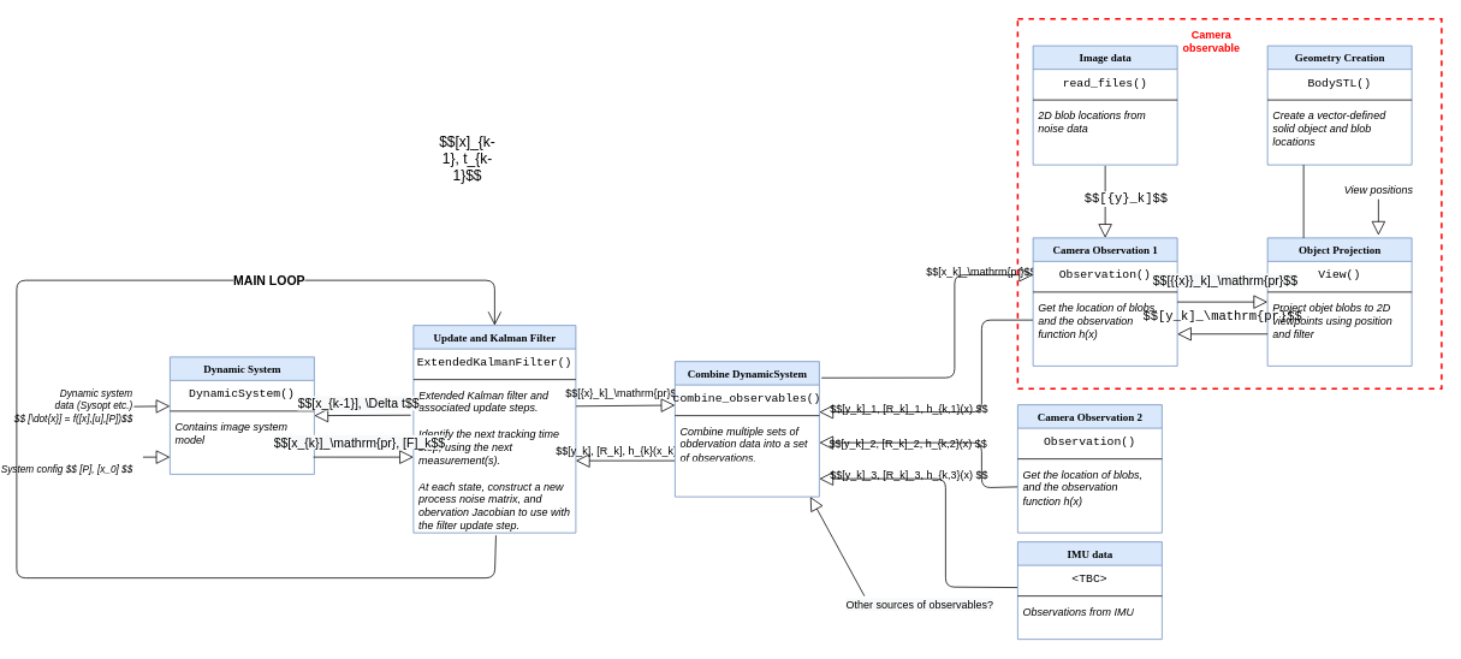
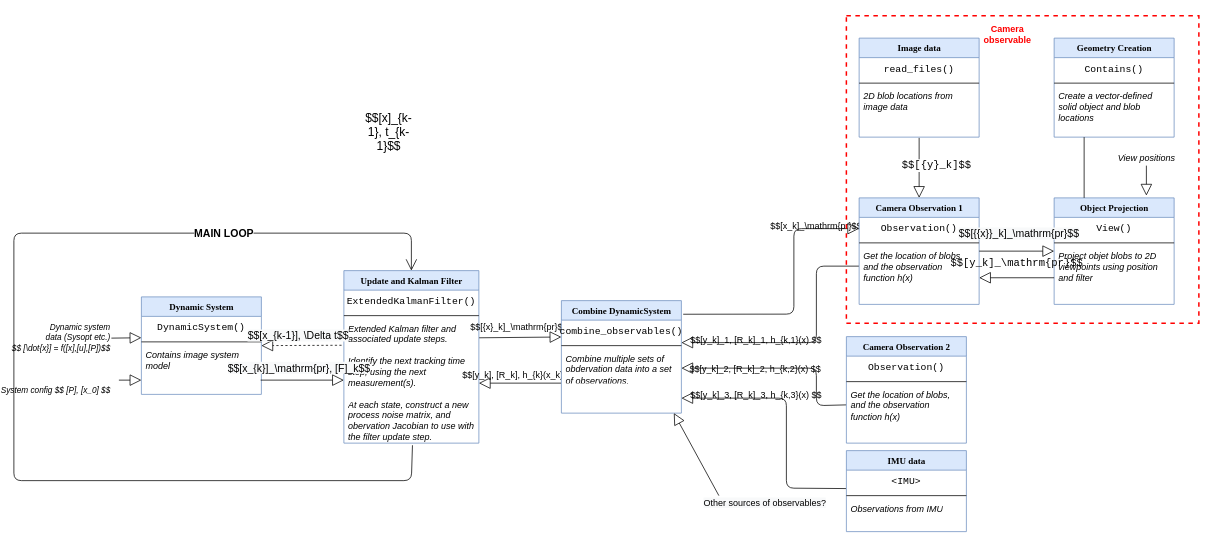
- <mxCell id="63" value="&lt;font face=&quot;Courier New&quot; style=&quot;font-size: 13px&quot;&gt;BodySTL()&lt;/font&gt;" style="text;html=1;strokeColor=none;fillColor=none;align=center;verticalAlign=middle;whiteSpace=wrap;rounded=0;labelBorderColor=none;fontFamily=Helvetica;fontSize=13;fontColor=default;" parent="62" vertex="1"><mxGeometry y="26" width="160" height="30" as="geometry" /></mxCell>
+ <mxCell id="63" value="&lt;font face=&quot;Courier New&quot; style=&quot;font-size: 13px&quot;&gt;Contains()&lt;/font&gt;" style="text;html=1;strokeColor=none;fillColor=none;align=center;verticalAlign=middle;whiteSpace=wrap;rounded=0;labelBorderColor=none;fontFamily=Helvetica;fontSize=13;fontColor=default;" parent="62" vertex="1"><mxGeometry y="26" width="160" height="30" as="geometry" /></mxCell>
- <mxCell id="57" value="2D blob locations from noise data" style="text;html=1;strokeColor=none;fillColor=none;align=left;verticalAlign=top;spacingLeft=4;spacingRight=4;whiteSpace=wrap;overflow=hidden;rotatable=0;points=[[0,0.5],[1,0.5]];portConstraint=eastwest;fontStyle=2" parent="54" vertex="1"><mxGeometry y="64" width="160" height="44" as="geometry" /></mxCell>
+ <mxCell id="57" value="2D blob locations from image data" style="text;html=1;strokeColor=none;fillColor=none;align=left;verticalAlign=top;spacingLeft=4;spacingRight=4;whiteSpace=wrap;overflow=hidden;rotatable=0;points=[[0,0.5],[1,0.5]];portConstraint=eastwest;fontStyle=2" parent="54" vertex="1"><mxGeometry y="64" width="160" height="44" as="geometry" /></mxCell>
- <mxCell id="16" value="&lt;span style=&quot;color: rgb(0 , 0 , 0) ; font-family: &amp;#34;helvetica&amp;#34; ; font-size: 14px ; font-style: normal ; font-weight: 400 ; letter-spacing: normal ; text-align: right ; text-indent: 0px ; text-transform: none ; word-spacing: 0px ; background-color: rgb(248 , 249 , 250) ; display: inline ; float: none&quot;&gt;$$[x_{k-1}], \Delta t$$&lt;/span&gt;" style="endArrow=block;rounded=0;fontFamily=Courier New;labelPosition=center;verticalLabelPosition=middle;align=center;verticalAlign=middle;endFill=0;endSize=13;fontSize=14;spacing=0;html=1;labelBorderColor=none;labelBackgroundColor=none;fontColor=default;entryX=1;entryY=0.5;entryDx=0;entryDy=0;exitX=-0.017;exitY=0.214;exitDx=0;exitDy=0;exitPerimeter=0;" parent="1" source="13" target="2" edge="1"><mxGeometry x="0.083" y="-13" width="50" height="50" relative="1" as="geometry"><mxPoint x="290" y="490" as="sourcePoint" /><mxPoint x="230" y="462" as="targetPoint" /><Array as="points" /><mxPoint as="offset" /></mxGeometry></mxCell>
+ <mxCell id="16" value="&lt;span style=&quot;color: rgb(0 , 0 , 0) ; font-family: &amp;#34;helvetica&amp;#34; ; font-size: 14px ; font-style: normal ; font-weight: 400 ; letter-spacing: normal ; text-align: right ; text-indent: 0px ; text-transform: none ; word-spacing: 0px ; background-color: rgb(248 , 249 , 250) ; display: inline ; float: none&quot;&gt;$$[x_{k-1}], \Delta t$$&lt;/span&gt;" style="endArrow=block;rounded=0;fontFamily=Courier New;labelPosition=center;verticalLabelPosition=middle;align=center;verticalAlign=middle;endFill=0;endSize=13;fontSize=14;spacing=0;html=1;labelBorderColor=none;labelBackgroundColor=none;fontColor=default;entryX=1;entryY=0.5;entryDx=0;entryDy=0;exitX=-0.017;exitY=0.214;exitDx=0;exitDy=0;exitPerimeter=0;dashed=1;" parent="1" source="13" target="2" edge="1"><mxGeometry x="0.083" y="-13" width="50" height="50" relative="1" as="geometry"><mxPoint x="290" y="490" as="sourcePoint" /><mxPoint x="230" y="462" as="targetPoint" /><Array as="points" /><mxPoint as="offset" /></mxGeometry></mxCell>
- <mxCell id="31" value="&lt;font face=&quot;Courier New&quot; style=&quot;font-size: 13px&quot;&gt;&amp;lt;TBC&amp;gt;&lt;/font&gt;" style="text;html=1;strokeColor=none;fillColor=none;align=center;verticalAlign=middle;whiteSpace=wrap;rounded=0;labelBorderColor=none;fontFamily=Helvetica;fontSize=13;fontColor=default;" parent="30" vertex="1"><mxGeometry y="26" width="160" height="30" as="geometry" /></mxCell>
+ <mxCell id="31" value="&lt;font face=&quot;Courier New&quot; style=&quot;font-size: 13px&quot;&gt;&amp;lt;IMU&amp;gt;&lt;/font&gt;" style="text;html=1;strokeColor=none;fillColor=none;align=center;verticalAlign=middle;whiteSpace=wrap;rounded=0;labelBorderColor=none;fontFamily=Helvetica;fontSize=13;fontColor=default;" parent="30" vertex="1"><mxGeometry y="26" width="160" height="30" as="geometry" /></mxCell>
